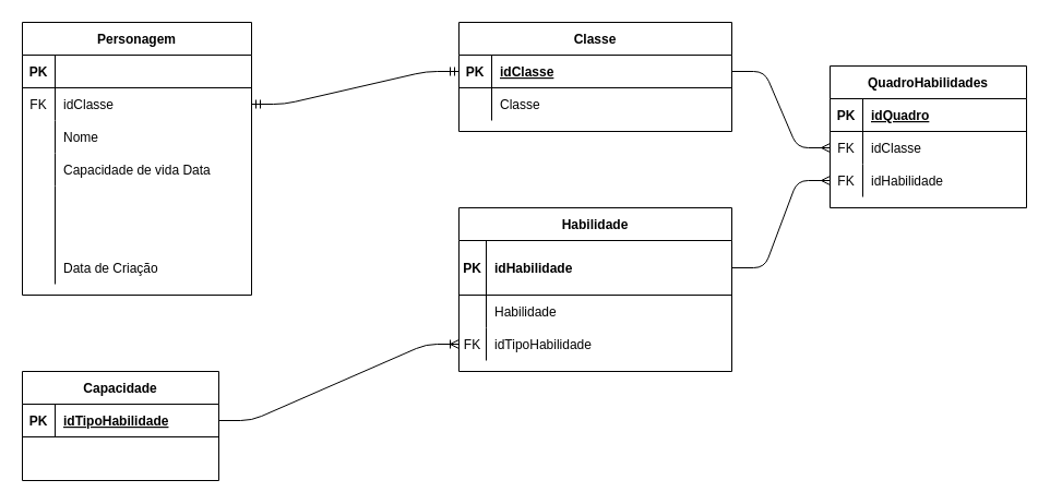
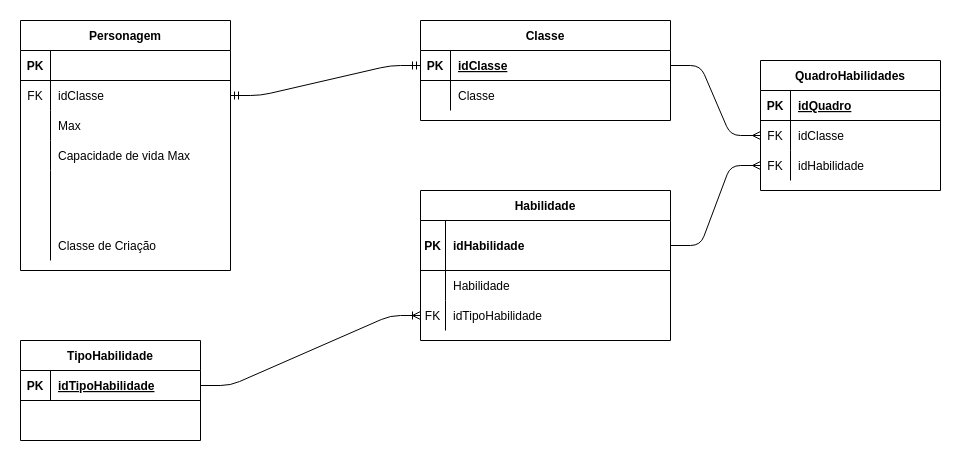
- <mxCell id="33" value="Nome" style="shape=partialRectangle;connectable=0;fillColor=none;top=0;left=0;bottom=0;right=0;align=left;spacingLeft=6;overflow=hidden;" vertex="1" parent="31"><mxGeometry x="30" width="180" height="30" as="geometry" /></mxCell>
+ <mxCell id="33" value="Max" style="shape=partialRectangle;connectable=0;fillColor=none;top=0;left=0;bottom=0;right=0;align=left;spacingLeft=6;overflow=hidden;" vertex="1" parent="31"><mxGeometry x="30" width="180" height="30" as="geometry" /></mxCell>
- <mxCell id="36" value="Capacidade de vida Data" style="shape=partialRectangle;connectable=0;fillColor=none;top=0;left=0;bottom=0;right=0;align=left;spacingLeft=6;overflow=hidden;" vertex="1" parent="34"><mxGeometry x="30" width="180" height="30" as="geometry" /></mxCell>
+ <mxCell id="36" value="Capacidade de vida Max" style="shape=partialRectangle;connectable=0;fillColor=none;top=0;left=0;bottom=0;right=0;align=left;spacingLeft=6;overflow=hidden;" vertex="1" parent="34"><mxGeometry x="30" width="180" height="30" as="geometry" /></mxCell>
- <mxCell id="43" value="Data de Criação" style="shape=partialRectangle;connectable=0;fillColor=none;top=0;left=0;bottom=0;right=0;align=left;spacingLeft=6;overflow=hidden;" vertex="1" parent="41"><mxGeometry x="30" width="180" height="30" as="geometry" /></mxCell>
+ <mxCell id="43" value="Classe de Criação" style="shape=partialRectangle;connectable=0;fillColor=none;top=0;left=0;bottom=0;right=0;align=left;spacingLeft=6;overflow=hidden;" vertex="1" parent="41"><mxGeometry x="30" width="180" height="30" as="geometry" /></mxCell>
- <mxCell id="19" value="Capacidade" style="shape=table;startSize=30;container=1;collapsible=1;childLayout=tableLayout;fixedRows=1;rowLines=0;fontStyle=1;align=center;resizeLast=1;" vertex="1" parent="1"><mxGeometry x="20" y="340" width="180" height="100" as="geometry" /></mxCell>
+ <mxCell id="19" value="TipoHabilidade" style="shape=table;startSize=30;container=1;collapsible=1;childLayout=tableLayout;fixedRows=1;rowLines=0;fontStyle=1;align=center;resizeLast=1;" vertex="1" parent="1"><mxGeometry x="20" y="340" width="180" height="100" as="geometry" /></mxCell>
